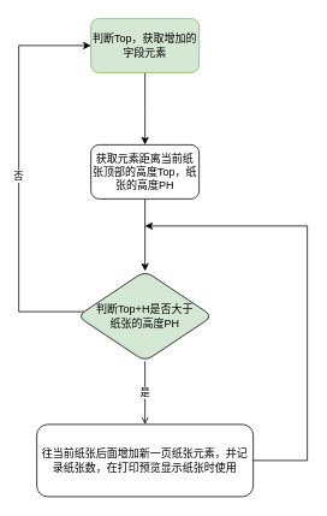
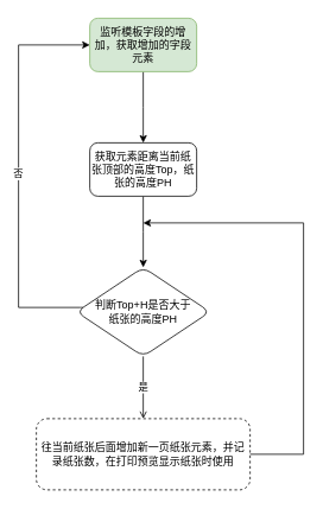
- <mxCell id="3" value="判断Top，获取增加的字段元素" style="rounded=1;whiteSpace=wrap;html=1;fillColor=#d5e8d4;strokeColor=#82b366;" parent="1" vertex="1"><mxGeometry x="100" y="20" width="120" height="60" as="geometry" /></mxCell>
+ <mxCell id="3" value="监听模板字段的增加，获取增加的字段元素" style="rounded=1;whiteSpace=wrap;html=1;fillColor=#d5e8d4;strokeColor=#82b366;" parent="1" vertex="1"><mxGeometry x="100" y="20" width="120" height="60" as="geometry" /></mxCell>
- <mxCell id="6" value="判断Top+H是否大于&lt;br&gt;纸张的高度PH" style="rhombus;whiteSpace=wrap;html=1;rounded=1;fillColor=#d5e8d4;" parent="1" vertex="1"><mxGeometry x="85" y="300" width="150" height="100" as="geometry" /></mxCell>
+ <mxCell id="6" value="判断Top+H是否大于&lt;br&gt;纸张的高度PH" style="rhombus;whiteSpace=wrap;html=1;rounded=1;" parent="1" vertex="1"><mxGeometry x="85" y="300" width="150" height="100" as="geometry" /></mxCell>
- <mxCell id="7" value="往当前纸张后面增加新一页纸张元素，并记录纸张数，在打印预览显示纸张时使用" style="whiteSpace=wrap;html=1;rounded=1;" parent="1" vertex="1"><mxGeometry x="40" y="470" width="240" height="80" as="geometry" /></mxCell>
+ <mxCell id="7" value="往当前纸张后面增加新一页纸张元素，并记录纸张数，在打印预览显示纸张时使用" style="whiteSpace=wrap;html=1;rounded=1;dashed=1;" parent="1" vertex="1"><mxGeometry x="40" y="470" width="240" height="80" as="geometry" /></mxCell>
